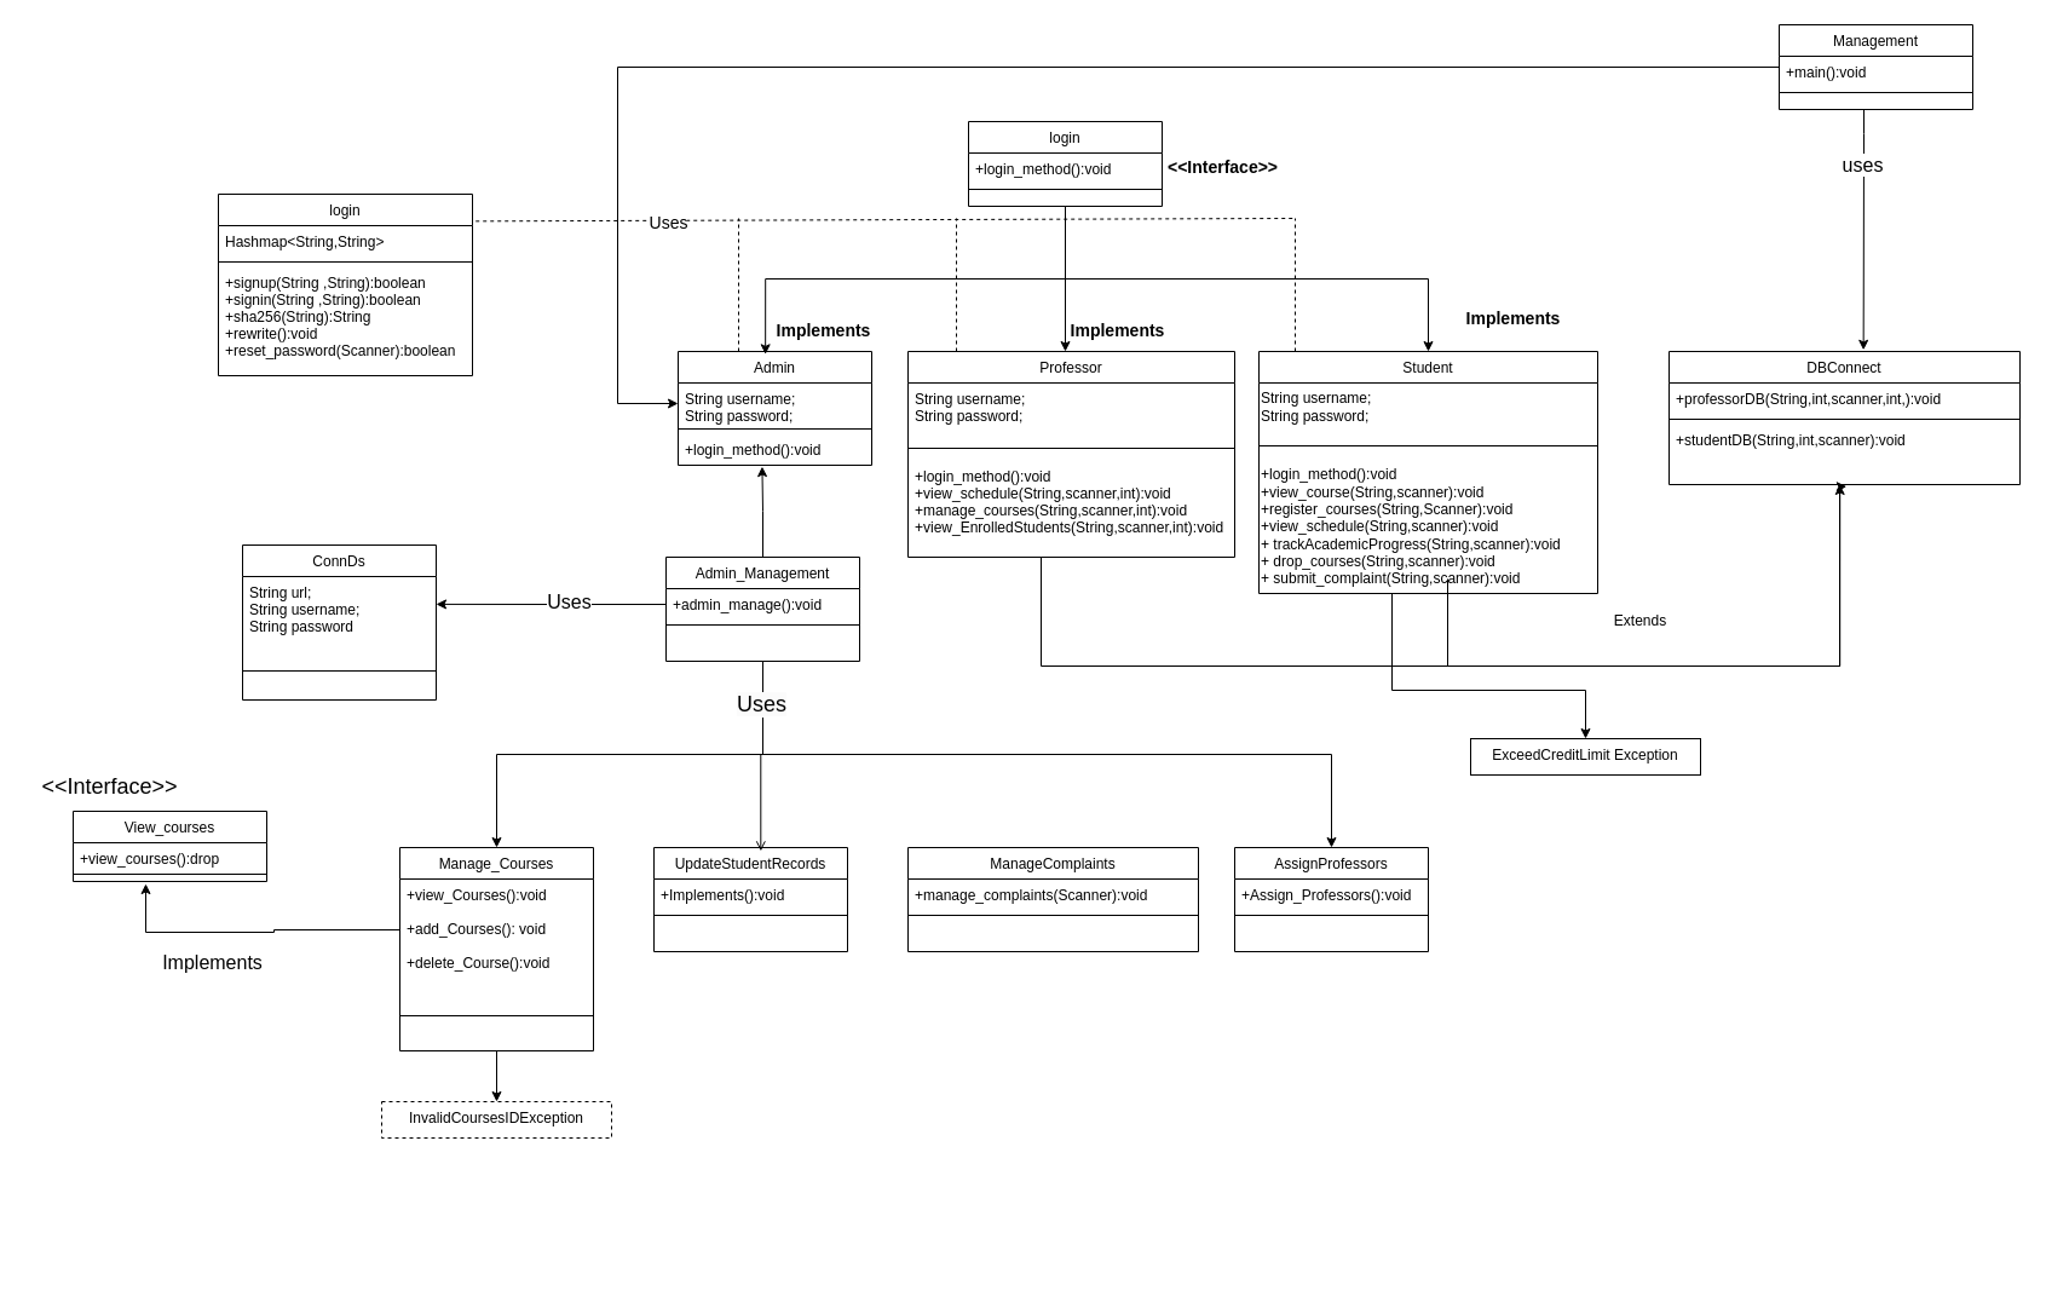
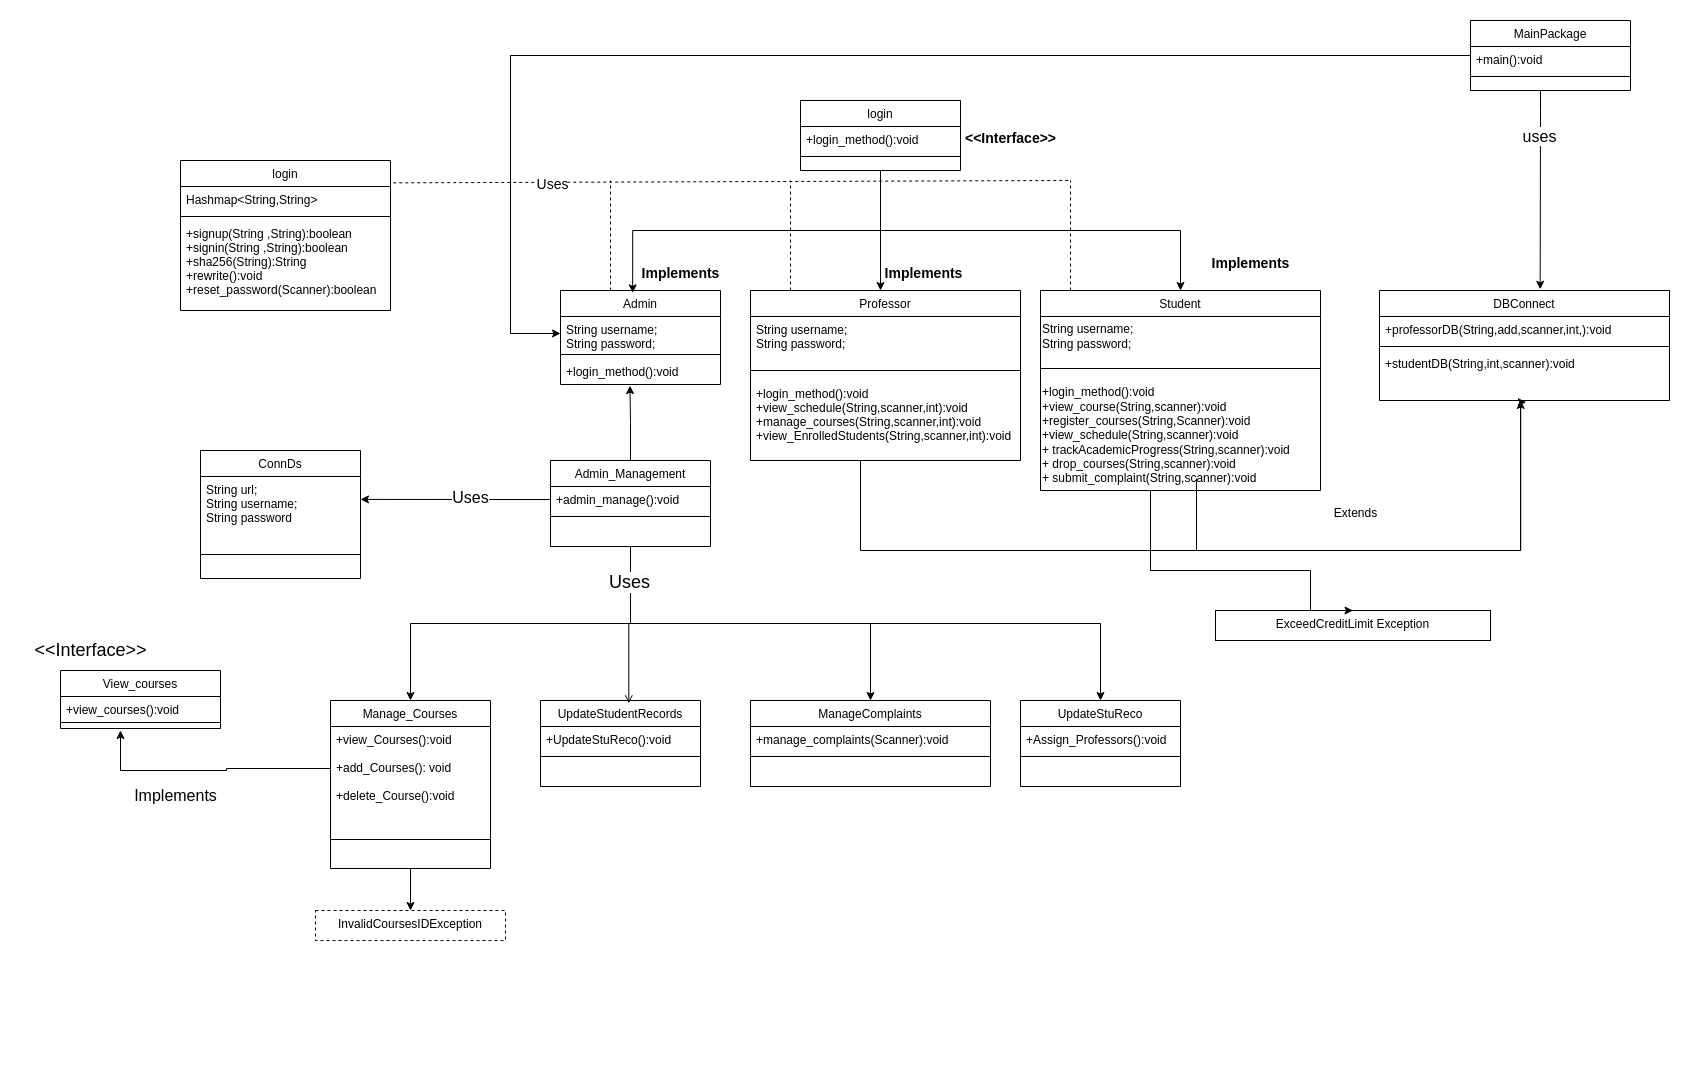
- <mxCell id="22" value="Management" style="swimlane;fontStyle=0;align=center;verticalAlign=top;childLayout=stackLayout;horizontal=1;startSize=26;horizontalStack=0;resizeParent=1;resizeLast=0;collapsible=1;marginBottom=0;rounded=0;shadow=0;strokeWidth=1;" parent="1" vertex="1"><mxGeometry x="1470" y="20" width="160" height="70" as="geometry"><mxRectangle x="340" y="380" width="170" height="26" as="alternateBounds" /></mxGeometry></mxCell>
+ <mxCell id="22" value="MainPackage" style="swimlane;fontStyle=0;align=center;verticalAlign=top;childLayout=stackLayout;horizontal=1;startSize=26;horizontalStack=0;resizeParent=1;resizeLast=0;collapsible=1;marginBottom=0;rounded=0;shadow=0;strokeWidth=1;" parent="1" vertex="1"><mxGeometry x="1470" y="20" width="160" height="70" as="geometry"><mxRectangle x="340" y="380" width="170" height="26" as="alternateBounds" /></mxGeometry></mxCell>
- <mxCell id="30" value="+professorDB(String,int,scanner,int,):void" style="text;align=left;verticalAlign=top;spacingLeft=4;spacingRight=4;overflow=hidden;rotatable=0;points=[[0,0.5],[1,0.5]];portConstraint=eastwest;" parent="29" vertex="1"><mxGeometry y="26" width="290" height="26" as="geometry" /></mxCell>
+ <mxCell id="30" value="+professorDB(String,add,scanner,int,):void" style="text;align=left;verticalAlign=top;spacingLeft=4;spacingRight=4;overflow=hidden;rotatable=0;points=[[0,0.5],[1,0.5]];portConstraint=eastwest;" parent="29" vertex="1"><mxGeometry y="26" width="290" height="26" as="geometry" /></mxCell>
- <mxCell id="71" value="ExceedCreditLimit Exception" style="whiteSpace=wrap;html=1;verticalAlign=top;fontStyle=0;startSize=26;rounded=0;shadow=0;strokeWidth=1;" vertex="1" parent="1"><mxGeometry x="1215" y="610" width="190" height="30" as="geometry" /></mxCell>
+ <mxCell id="71" value="ExceedCreditLimit Exception" style="whiteSpace=wrap;html=1;verticalAlign=top;fontStyle=0;startSize=26;rounded=0;shadow=0;strokeWidth=1;" vertex="1" parent="1"><mxGeometry x="1215" y="610" width="275" height="30" as="geometry" /></mxCell>
+ <mxCell id="51" style="edgeStyle=orthogonalEdgeStyle;rounded=0;orthogonalLoop=1;jettySize=auto;html=1;exitX=0.5;exitY=1;exitDx=0;exitDy=0;entryX=0.5;entryY=0;entryDx=0;entryDy=0;" edge="1" parent="1" source="53" target="43"><mxGeometry relative="1" as="geometry" /></mxCell>
- <mxCell id="67" value="+view_courses():drop" style="text;align=left;verticalAlign=top;spacingLeft=4;spacingRight=4;overflow=hidden;rotatable=0;points=[[0,0.5],[1,0.5]];portConstraint=eastwest;" vertex="1" parent="66"><mxGeometry y="26" width="160" height="22" as="geometry" /></mxCell>
+ <mxCell id="67" value="+view_courses():void" style="text;align=left;verticalAlign=top;spacingLeft=4;spacingRight=4;overflow=hidden;rotatable=0;points=[[0,0.5],[1,0.5]];portConstraint=eastwest;" vertex="1" parent="66"><mxGeometry y="26" width="160" height="22" as="geometry" /></mxCell>
- <mxCell id="46" value="AssignProfessors" style="swimlane;fontStyle=0;align=center;verticalAlign=top;childLayout=stackLayout;horizontal=1;startSize=26;horizontalStack=0;resizeParent=1;resizeLast=0;collapsible=1;marginBottom=0;rounded=0;shadow=0;strokeWidth=1;" parent="1" vertex="1"><mxGeometry x="1020" y="700" width="160" height="86" as="geometry"><mxRectangle x="340" y="380" width="170" height="26" as="alternateBounds" /></mxGeometry></mxCell>
+ <mxCell id="46" value="UpdateStuReco" style="swimlane;fontStyle=0;align=center;verticalAlign=top;childLayout=stackLayout;horizontal=1;startSize=26;horizontalStack=0;resizeParent=1;resizeLast=0;collapsible=1;marginBottom=0;rounded=0;shadow=0;strokeWidth=1;" parent="1" vertex="1"><mxGeometry x="1020" y="700" width="160" height="86" as="geometry"><mxRectangle x="340" y="380" width="170" height="26" as="alternateBounds" /></mxGeometry></mxCell>
- <mxCell id="41" value="+Implements():void" style="text;align=left;verticalAlign=top;spacingLeft=4;spacingRight=4;overflow=hidden;rotatable=0;points=[[0,0.5],[1,0.5]];portConstraint=eastwest;" parent="40" vertex="1"><mxGeometry y="26" width="160" height="26" as="geometry" /></mxCell>
+ <mxCell id="41" value="+UpdateStuReco():void" style="text;align=left;verticalAlign=top;spacingLeft=4;spacingRight=4;overflow=hidden;rotatable=0;points=[[0,0.5],[1,0.5]];portConstraint=eastwest;" parent="40" vertex="1"><mxGeometry y="26" width="160" height="26" as="geometry" /></mxCell>
